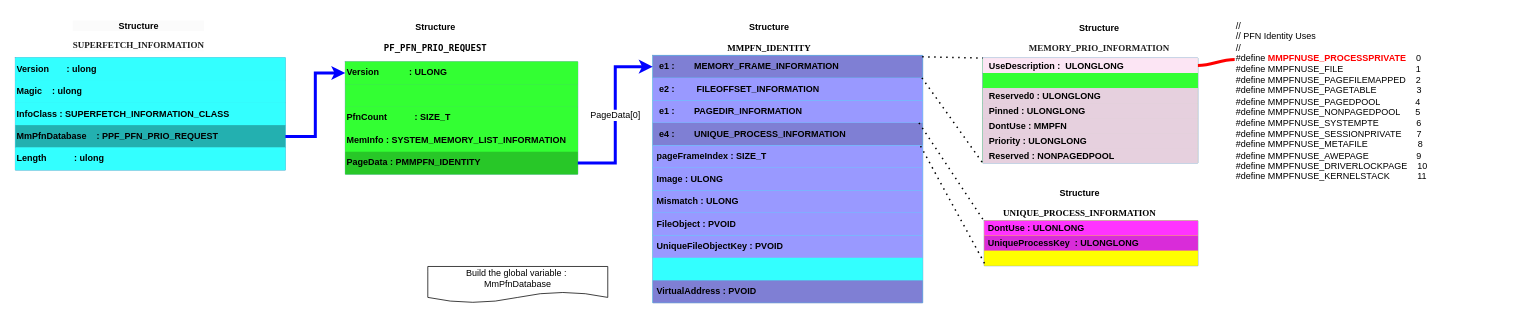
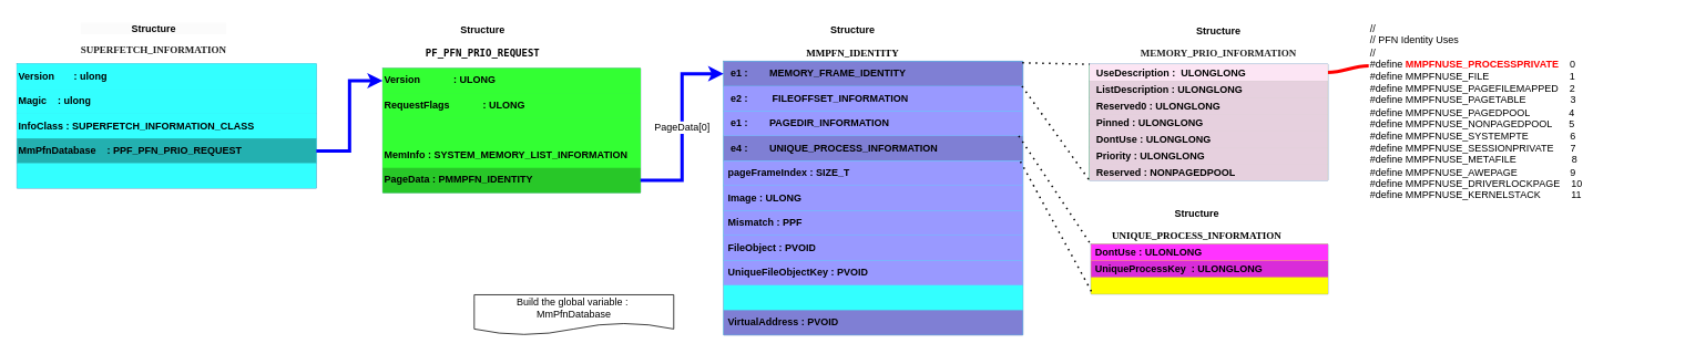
- <mxCell id="47" value="&amp;nbsp; e1 : &lt;span style=&quot;white-space: pre;&quot;&gt;&#09;&lt;/span&gt;MEMORY_FRAME_INFORMATION" style="shape=partialRectangle;html=1;whiteSpace=wrap;connectable=0;fillColor=#7F7FD4;top=0;left=0;bottom=0;right=0;overflow=hidden;strokeColor=#001DBC;fontColor=#000000;fontStyle=1;align=left;" vertex="1" parent="46"><mxGeometry width="360" height="30" as="geometry"><mxRectangle width="360" height="30" as="alternateBounds" /></mxGeometry></mxCell>
+ <mxCell id="47" value="&amp;nbsp; e1 : &lt;span style=&quot;white-space: pre;&quot;&gt;&#09;&lt;/span&gt;MEMORY_FRAME_IDENTITY" style="shape=partialRectangle;html=1;whiteSpace=wrap;connectable=0;fillColor=#7F7FD4;top=0;left=0;bottom=0;right=0;overflow=hidden;strokeColor=#001DBC;fontColor=#000000;fontStyle=1;align=left;" vertex="1" parent="46"><mxGeometry width="360" height="30" as="geometry"><mxRectangle width="360" height="30" as="alternateBounds" /></mxGeometry></mxCell>
+ <mxCell id="6" value="&lt;div&gt;&amp;nbsp; ListDescription :&amp;nbsp;ULONGLONG&lt;br&gt;&lt;/div&gt;" style="shape=partialRectangle;html=1;whiteSpace=wrap;connectable=0;fillColor=#E6D0DE;top=0;left=0;bottom=0;right=0;overflow=hidden;strokeColor=#001DBC;fontStyle=1;fontColor=#000000;align=left;" vertex="1" parent="5"><mxGeometry width="287" height="20" as="geometry"><mxRectangle width="287" height="20" as="alternateBounds" /></mxGeometry></mxCell>
+ <mxCell id="37" value="&lt;div&gt;RequestFlags&amp;nbsp; &amp;nbsp; &amp;nbsp; &amp;nbsp; &amp;nbsp; &amp;nbsp; : ULONG&lt;br&gt;&lt;/div&gt;" style="shape=partialRectangle;html=1;whiteSpace=wrap;connectable=0;fillColor=#33FF33;top=0;left=0;bottom=0;right=0;overflow=hidden;strokeColor=#001DBC;fontStyle=1;fontColor=#000000;align=left;" vertex="1" parent="36"><mxGeometry width="310" height="30" as="geometry"><mxRectangle width="310" height="30" as="alternateBounds" /></mxGeometry></mxCell>
- <mxCell id="39" value="PfnCount&amp;nbsp; &amp;nbsp; &amp;nbsp; &amp;nbsp; &amp;nbsp; &amp;nbsp;: SIZE_T" style="shape=partialRectangle;html=1;whiteSpace=wrap;connectable=0;fillColor=#33FF33;top=0;left=0;bottom=0;right=0;overflow=hidden;strokeColor=#001DBC;fontColor=#000000;fontStyle=1;align=left;" vertex="1" parent="38"><mxGeometry width="310" height="30" as="geometry"><mxRectangle width="310" height="30" as="alternateBounds" /></mxGeometry></mxCell>
- <mxCell id="12" value="&amp;nbsp; DontUse :&amp;nbsp;MMPFN" style="shape=partialRectangle;html=1;whiteSpace=wrap;connectable=0;fillColor=#E6D0DE;top=0;left=0;bottom=0;right=0;overflow=hidden;strokeColor=#001DBC;fontStyle=1;fontColor=#000000;align=left;" vertex="1" parent="11"><mxGeometry width="287" height="20" as="geometry"><mxRectangle width="287" height="20" as="alternateBounds" /></mxGeometry></mxCell>
+ <mxCell id="12" value="&amp;nbsp; DontUse :&amp;nbsp;ULONGLONG" style="shape=partialRectangle;html=1;whiteSpace=wrap;connectable=0;fillColor=#E6D0DE;top=0;left=0;bottom=0;right=0;overflow=hidden;strokeColor=#001DBC;fontStyle=1;fontColor=#000000;align=left;" vertex="1" parent="11"><mxGeometry width="287" height="20" as="geometry"><mxRectangle width="287" height="20" as="alternateBounds" /></mxGeometry></mxCell>
- <mxCell id="30" value="Length&amp;nbsp; &amp;nbsp; &amp;nbsp; &amp;nbsp; &amp;nbsp; &amp;nbsp;: ulong" style="shape=partialRectangle;html=1;whiteSpace=wrap;connectable=0;fillColor=#33FFFF;top=0;left=0;bottom=0;right=0;overflow=hidden;strokeColor=#001DBC;fontColor=#000000;fontStyle=1;align=left;" vertex="1" parent="29"><mxGeometry width="360" height="30" as="geometry"><mxRectangle width="360" height="30" as="alternateBounds" /></mxGeometry></mxCell>
- <mxCell id="59" value="&amp;nbsp;Mismatch : ULONG" style="shape=partialRectangle;html=1;whiteSpace=wrap;connectable=0;fillColor=#9999FF;top=0;left=0;bottom=0;right=0;overflow=hidden;strokeColor=#001DBC;fontStyle=1;fontColor=#000000;align=left;" vertex="1" parent="58"><mxGeometry width="360" height="30" as="geometry"><mxRectangle width="360" height="30" as="alternateBounds" /></mxGeometry></mxCell>
+ <mxCell id="59" value="&amp;nbsp;Mismatch : PPF" style="shape=partialRectangle;html=1;whiteSpace=wrap;connectable=0;fillColor=#9999FF;top=0;left=0;bottom=0;right=0;overflow=hidden;strokeColor=#001DBC;fontStyle=1;fontColor=#000000;align=left;" vertex="1" parent="58"><mxGeometry width="360" height="30" as="geometry"><mxRectangle width="360" height="30" as="alternateBounds" /></mxGeometry></mxCell>
